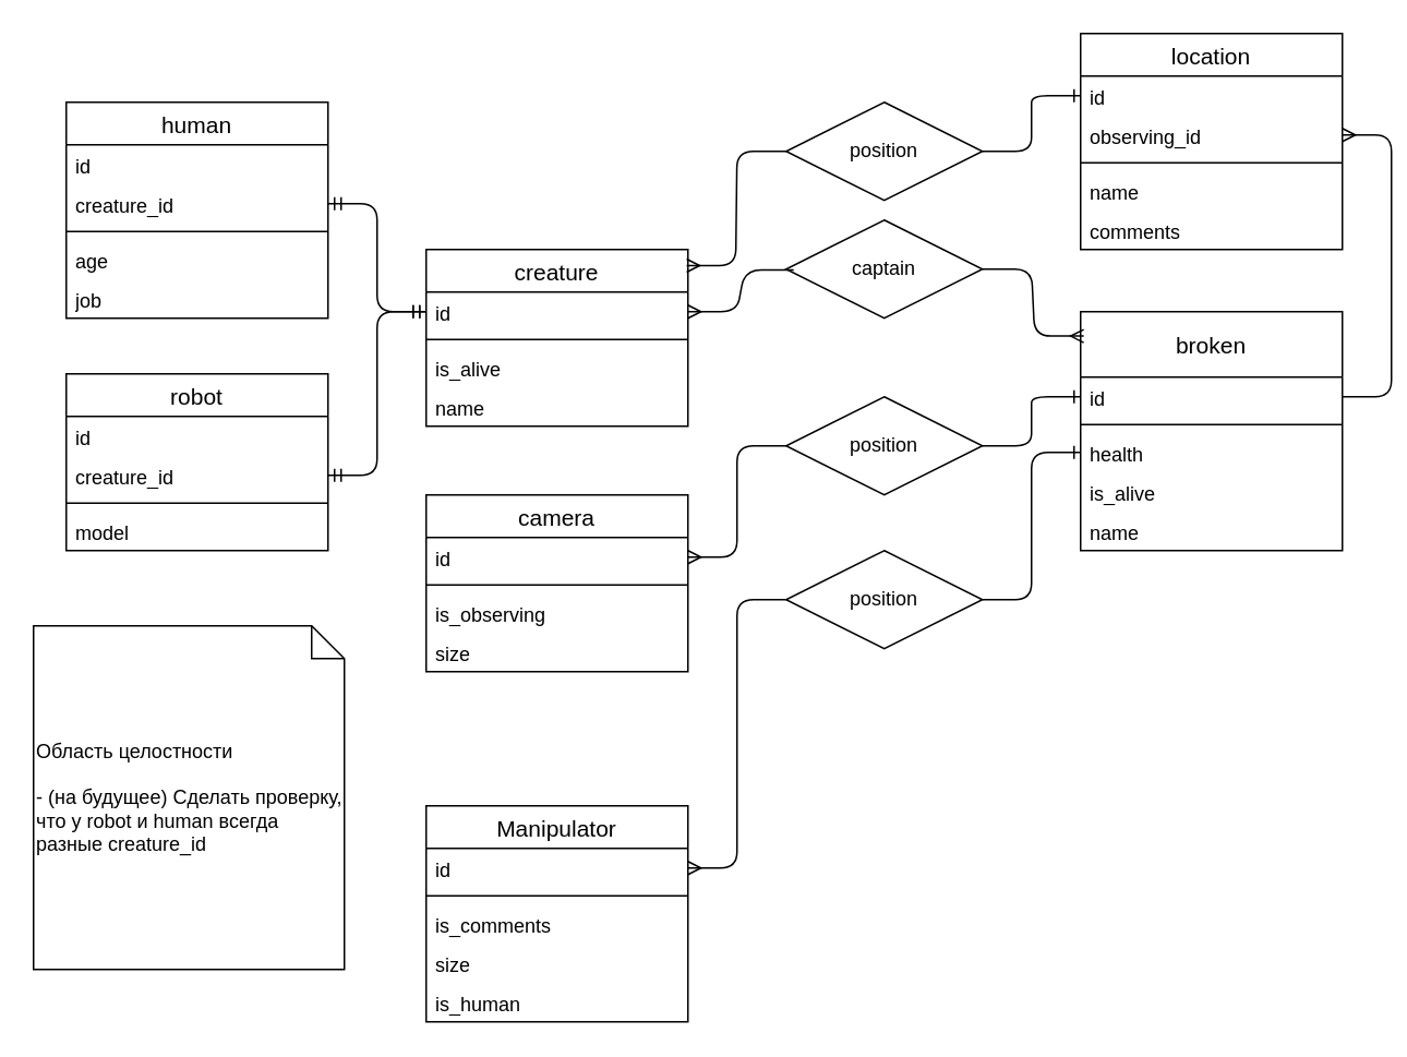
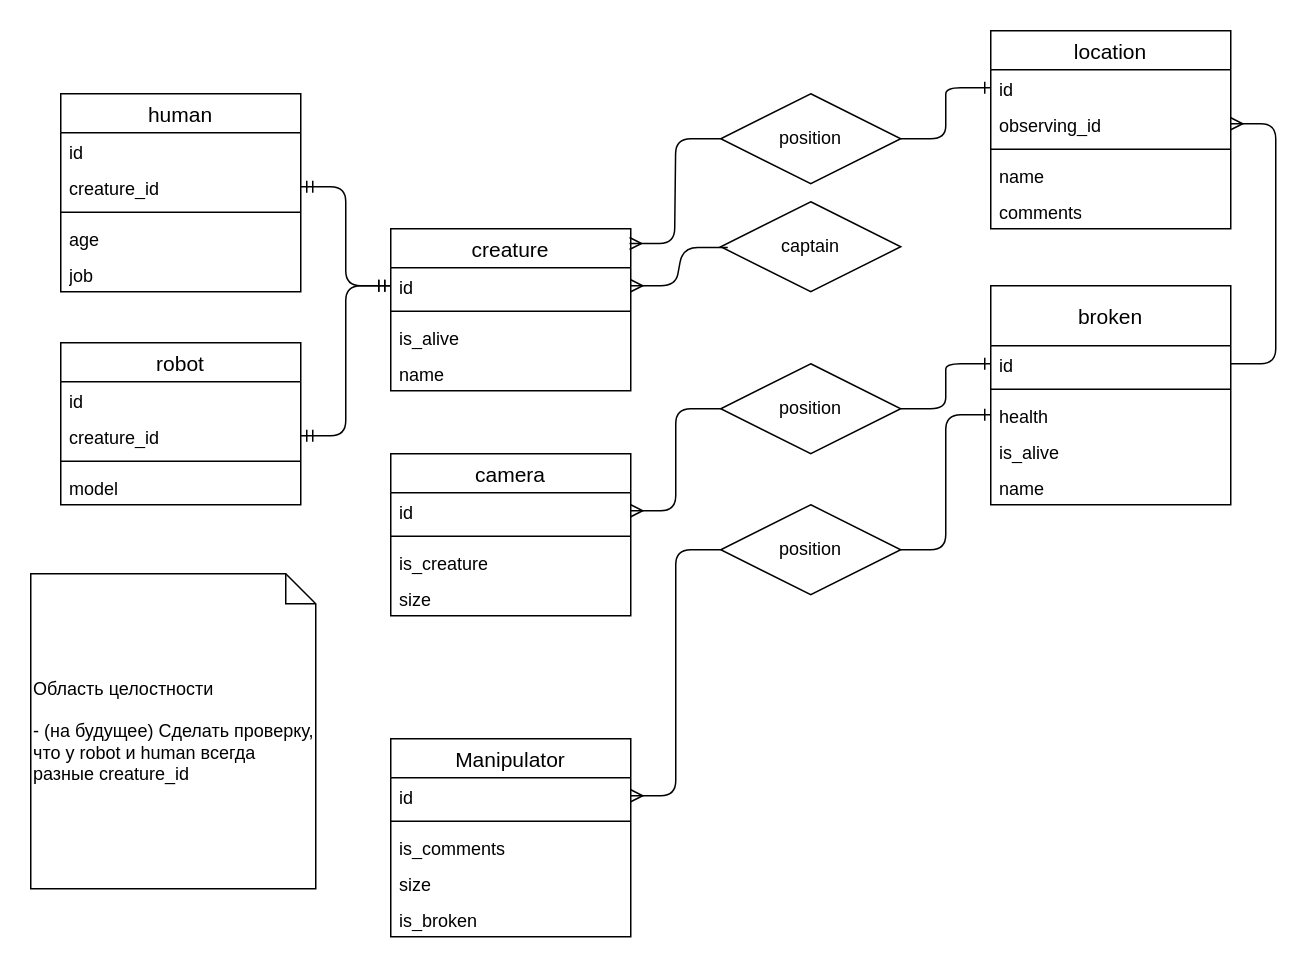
- <mxCell id="42" value="" style="edgeStyle=entityRelationEdgeStyle;fontSize=12;html=1;endArrow=ERmany;exitX=1;exitY=0.5;exitDx=0;exitDy=0;entryX=0.012;entryY=0.102;entryDx=0;entryDy=0;entryPerimeter=0;" edge="1" parent="1" source="41" target="2"><mxGeometry width="100" height="100" relative="1" as="geometry"><mxPoint x="660" y="146" as="sourcePoint" /><mxPoint x="669" y="170" as="targetPoint" /></mxGeometry></mxCell>
- <mxCell id="33" value="is_observing" style="text;strokeColor=none;fillColor=none;spacingLeft=4;spacingRight=4;overflow=hidden;rotatable=0;points=[[0,0.5],[1,0.5]];portConstraint=eastwest;fontSize=12;whiteSpace=wrap;html=1;" vertex="1" parent="30"><mxGeometry y="60" width="160" height="24" as="geometry" /></mxCell>
+ <mxCell id="33" value="is_creature" style="text;strokeColor=none;fillColor=none;spacingLeft=4;spacingRight=4;overflow=hidden;rotatable=0;points=[[0,0.5],[1,0.5]];portConstraint=eastwest;fontSize=12;whiteSpace=wrap;html=1;" vertex="1" parent="30"><mxGeometry y="60" width="160" height="24" as="geometry" /></mxCell>
- <mxCell id="29" value="is_human" style="text;strokeColor=none;fillColor=none;spacingLeft=4;spacingRight=4;overflow=hidden;rotatable=0;points=[[0,0.5],[1,0.5]];portConstraint=eastwest;fontSize=12;whiteSpace=wrap;html=1;" vertex="1" parent="24"><mxGeometry y="108" width="160" height="24" as="geometry" /></mxCell>
+ <mxCell id="29" value="is_broken" style="text;strokeColor=none;fillColor=none;spacingLeft=4;spacingRight=4;overflow=hidden;rotatable=0;points=[[0,0.5],[1,0.5]];portConstraint=eastwest;fontSize=12;whiteSpace=wrap;html=1;" vertex="1" parent="24"><mxGeometry y="108" width="160" height="24" as="geometry" /></mxCell>
